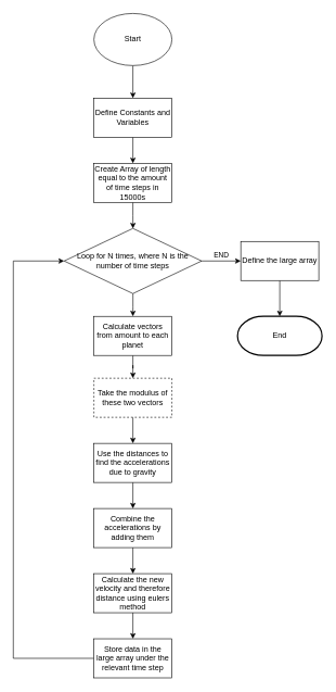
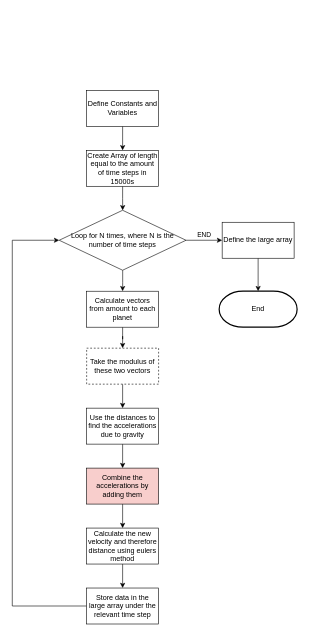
- <mxCell id="3" value="Start" style="ellipse;whiteSpace=wrap;html=1;" vertex="1" parent="1"><mxGeometry x="144" y="20" width="120" height="80" as="geometry" /></mxCell>
- <mxCell id="2" value="" style="edgeStyle=orthogonalEdgeStyle;rounded=0;orthogonalLoop=1;jettySize=auto;html=1;" edge="1" parent="1" source="3" target="5"><mxGeometry relative="1" as="geometry" /></mxCell>
- <mxCell id="19" value="Combine the accelerations by adding them" style="rounded=0;whiteSpace=wrap;html=1;" vertex="1" parent="1"><mxGeometry x="144" y="780" width="120" height="60" as="geometry" /></mxCell>
+ <mxCell id="19" value="Combine the accelerations by adding them" style="rounded=0;whiteSpace=wrap;html=1;fillColor=#f8cecc;" vertex="1" parent="1"><mxGeometry x="144" y="780" width="120" height="60" as="geometry" /></mxCell>
